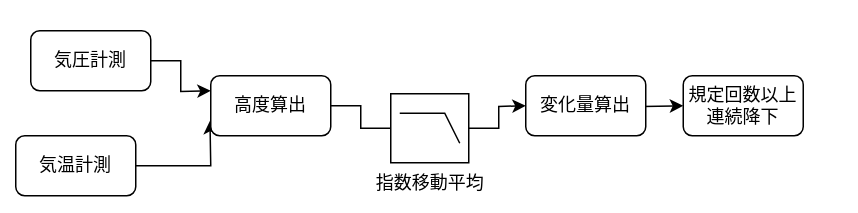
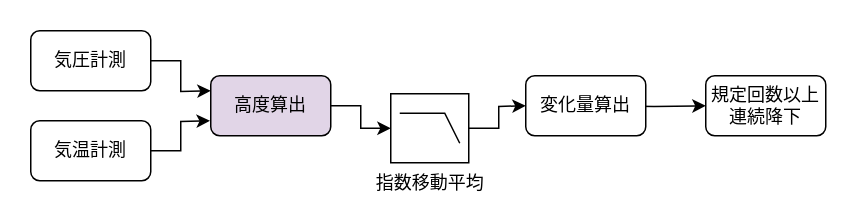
- <mxCell id="11" value="高度算出" style="rounded=1;whiteSpace=wrap;html=1;" vertex="1" parent="1"><mxGeometry x="140" y="50" width="80" height="40" as="geometry" /></mxCell>
+ <mxCell id="11" value="高度算出" style="rounded=1;whiteSpace=wrap;html=1;fillColor=#e1d5e7;" vertex="1" parent="1"><mxGeometry x="140" y="50" width="80" height="40" as="geometry" /></mxCell>
- <mxCell id="6" value="規定回数以上&lt;br&gt;連続降下" style="rounded=1;whiteSpace=wrap;html=1;" vertex="1" parent="1"><mxGeometry x="455" y="50" width="80" height="40" as="geometry" /></mxCell>
+ <mxCell id="6" value="規定回数以上&lt;br&gt;連続降下" style="rounded=1;whiteSpace=wrap;html=1;" vertex="1" parent="1"><mxGeometry x="470" y="50" width="80" height="40" as="geometry" /></mxCell>
- <mxCell id="10" value="" style="edgeStyle=orthogonalEdgeStyle;rounded=0;orthogonalLoop=1;jettySize=auto;html=1;endArrow=none;" edge="1" parent="1" source="11" target="5"><mxGeometry relative="1" as="geometry" /></mxCell>
+ <mxCell id="10" value="" style="edgeStyle=orthogonalEdgeStyle;rounded=0;orthogonalLoop=1;jettySize=auto;html=1;" edge="1" parent="1" source="11" target="5"><mxGeometry relative="1" as="geometry" /></mxCell>
- <mxCell id="8" value="気温計測" style="rounded=1;whiteSpace=wrap;html=1;" vertex="1" parent="1"><mxGeometry x="10" y="90" width="80" height="40" as="geometry" /></mxCell>
+ <mxCell id="8" value="気温計測" style="rounded=1;whiteSpace=wrap;html=1;" vertex="1" parent="1"><mxGeometry x="20" y="80" width="80" height="40" as="geometry" /></mxCell>
